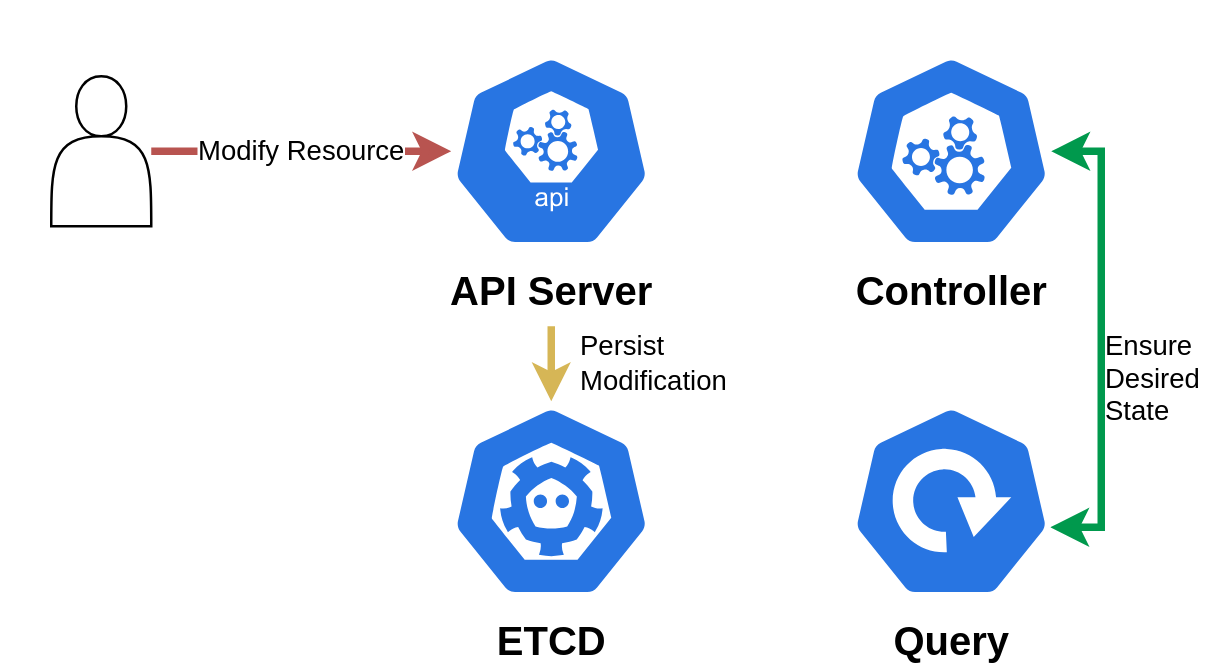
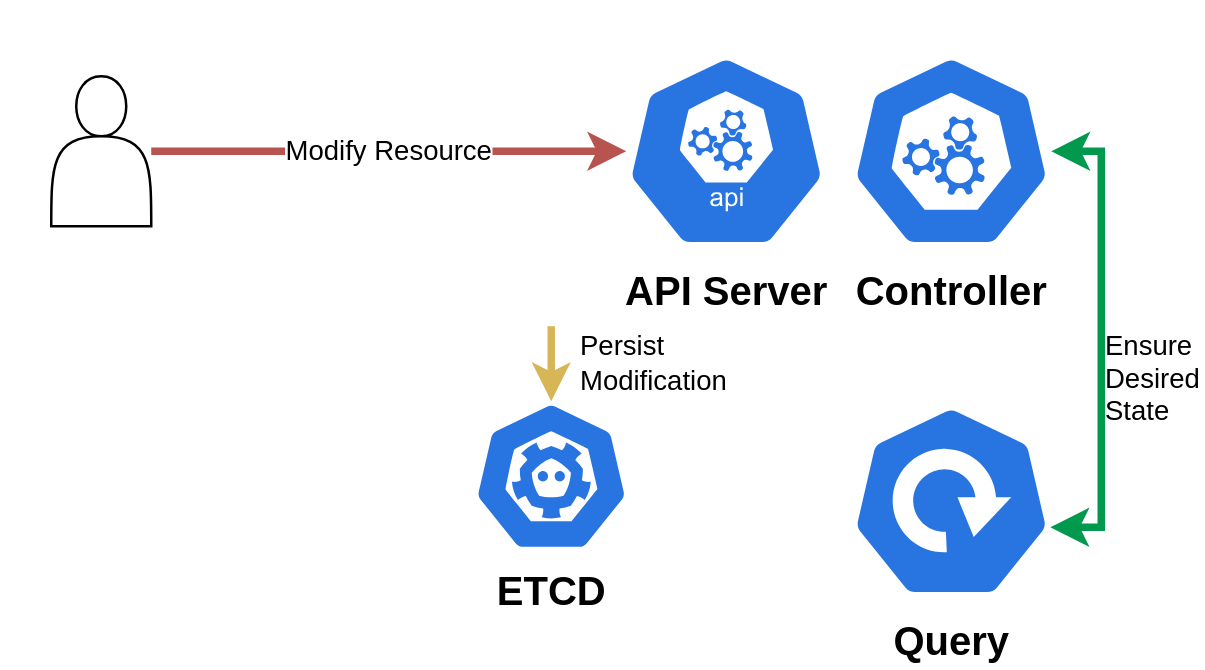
- <mxCell id="3" value="API Server" style="sketch=0;html=1;dashed=0;whitespace=wrap;fillColor=#2875E2;strokeColor=#ffffff;points=[[0.005,0.63,0],[0.1,0.2,0],[0.9,0.2,0],[0.5,0,0],[0.995,0.63,0],[0.72,0.99,0],[0.5,1,0],[0.28,0.99,0]];verticalLabelPosition=bottom;align=center;verticalAlign=top;shape=mxgraph.kubernetes.icon;prIcon=api;fontStyle=1;fontSize=16;" vertex="1" parent="1"><mxGeometry x="180" y="20" width="80" height="80" as="geometry" /></mxCell>
+ <mxCell id="3" value="API Server" style="sketch=0;html=1;dashed=0;whitespace=wrap;fillColor=#2875E2;strokeColor=#ffffff;points=[[0.005,0.63,0],[0.1,0.2,0],[0.9,0.2,0],[0.5,0,0],[0.995,0.63,0],[0.72,0.99,0],[0.5,1,0],[0.28,0.99,0]];verticalLabelPosition=bottom;align=center;verticalAlign=top;shape=mxgraph.kubernetes.icon;prIcon=api;fontStyle=1;fontSize=16;" vertex="1" parent="1"><mxGeometry x="250" y="20" width="80" height="80" as="geometry" /></mxCell>
- <mxCell id="5" value="ETCD" style="sketch=0;html=1;dashed=0;whitespace=wrap;fillColor=#2875E2;strokeColor=#ffffff;points=[[0.005,0.63,0],[0.1,0.2,0],[0.9,0.2,0],[0.5,0,0],[0.995,0.63,0],[0.72,0.99,0],[0.5,1,0],[0.28,0.99,0]];verticalLabelPosition=bottom;align=center;verticalAlign=top;shape=mxgraph.kubernetes.icon;prIcon=etcd;aspect=fixed;fontSize=16;fontStyle=1" vertex="1" parent="1"><mxGeometry x="180" y="160" width="80" height="80" as="geometry" /></mxCell>
+ <mxCell id="5" value="ETCD" style="sketch=0;html=1;dashed=0;whitespace=wrap;fillColor=#2875E2;strokeColor=#ffffff;points=[[0.005,0.63,0],[0.1,0.2,0],[0.9,0.2,0],[0.5,0,0],[0.995,0.63,0],[0.72,0.99,0],[0.5,1,0],[0.28,0.99,0]];verticalLabelPosition=bottom;align=center;verticalAlign=top;shape=mxgraph.kubernetes.icon;prIcon=etcd;aspect=fixed;fontSize=16;fontStyle=1" vertex="1" parent="1"><mxGeometry x="180" y="160" width="80" height="60" as="geometry" /></mxCell>
